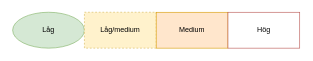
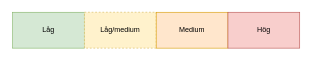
- <mxCell id="2" value="Låg" style="ellipse;whiteSpace=wrap;html=1;fillColor=#d5e8d4;strokeColor=#82b366;" vertex="1" parent="1"><mxGeometry x="20" y="20" width="120" height="60" as="geometry" /></mxCell>
+ <mxCell id="2" value="Låg" style="rounded=0;whiteSpace=wrap;html=1;fillColor=#d5e8d4;strokeColor=#82b366;" vertex="1" parent="1"><mxGeometry x="20" y="20" width="120" height="60" as="geometry" /></mxCell>
- <mxCell id="5" value="Hög" style="rounded=0;whiteSpace=wrap;html=1;fillColor=#ffffff;strokeColor=#b85450;" vertex="1" parent="1"><mxGeometry x="380" y="20" width="120" height="60" as="geometry" /></mxCell>
+ <mxCell id="5" value="Hög" style="rounded=0;whiteSpace=wrap;html=1;fillColor=#f8cecc;strokeColor=#b85450;" vertex="1" parent="1"><mxGeometry x="380" y="20" width="120" height="60" as="geometry" /></mxCell>
